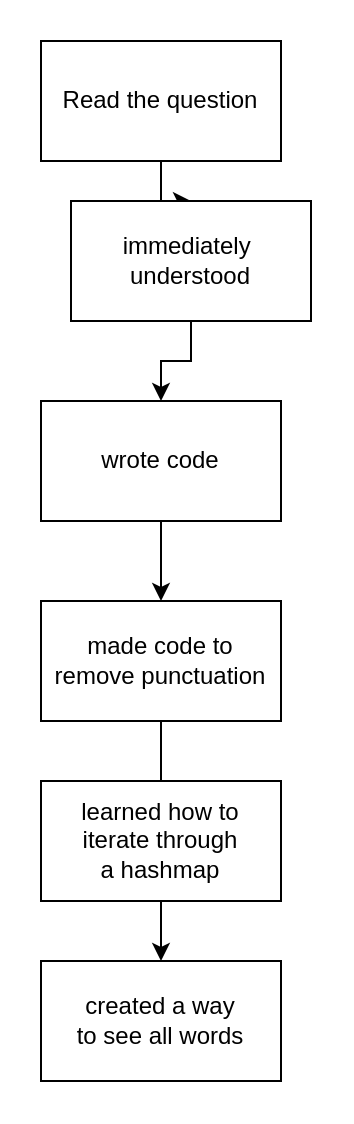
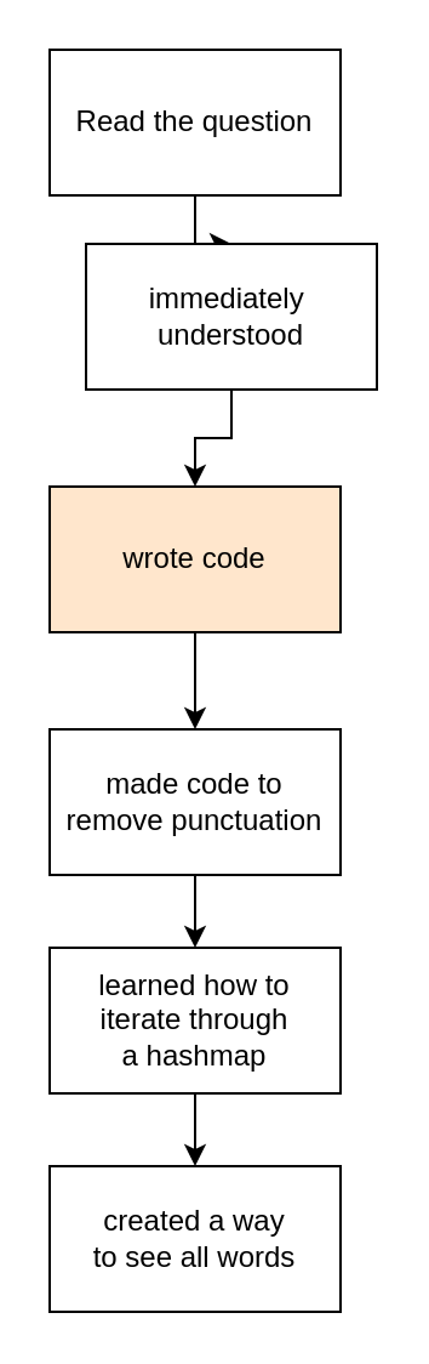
- <mxCell id="7" value="wrote code" style="rounded=0;whiteSpace=wrap;html=1;" vertex="1" parent="1"><mxGeometry x="20" y="200" width="120" height="60" as="geometry" /></mxCell>
+ <mxCell id="7" value="wrote code" style="rounded=0;whiteSpace=wrap;html=1;fillColor=#ffe6cc;" vertex="1" parent="1"><mxGeometry x="20" y="200" width="120" height="60" as="geometry" /></mxCell>
- <mxCell id="8" value="" style="edgeStyle=orthogonalEdgeStyle;rounded=0;orthogonalLoop=1;jettySize=auto;html=1;endArrow=none;" edge="1" parent="1" source="9" target="11"><mxGeometry relative="1" as="geometry" /></mxCell>
+ <mxCell id="8" value="" style="edgeStyle=orthogonalEdgeStyle;rounded=0;orthogonalLoop=1;jettySize=auto;html=1;" edge="1" parent="1" source="9" target="11"><mxGeometry relative="1" as="geometry" /></mxCell>
